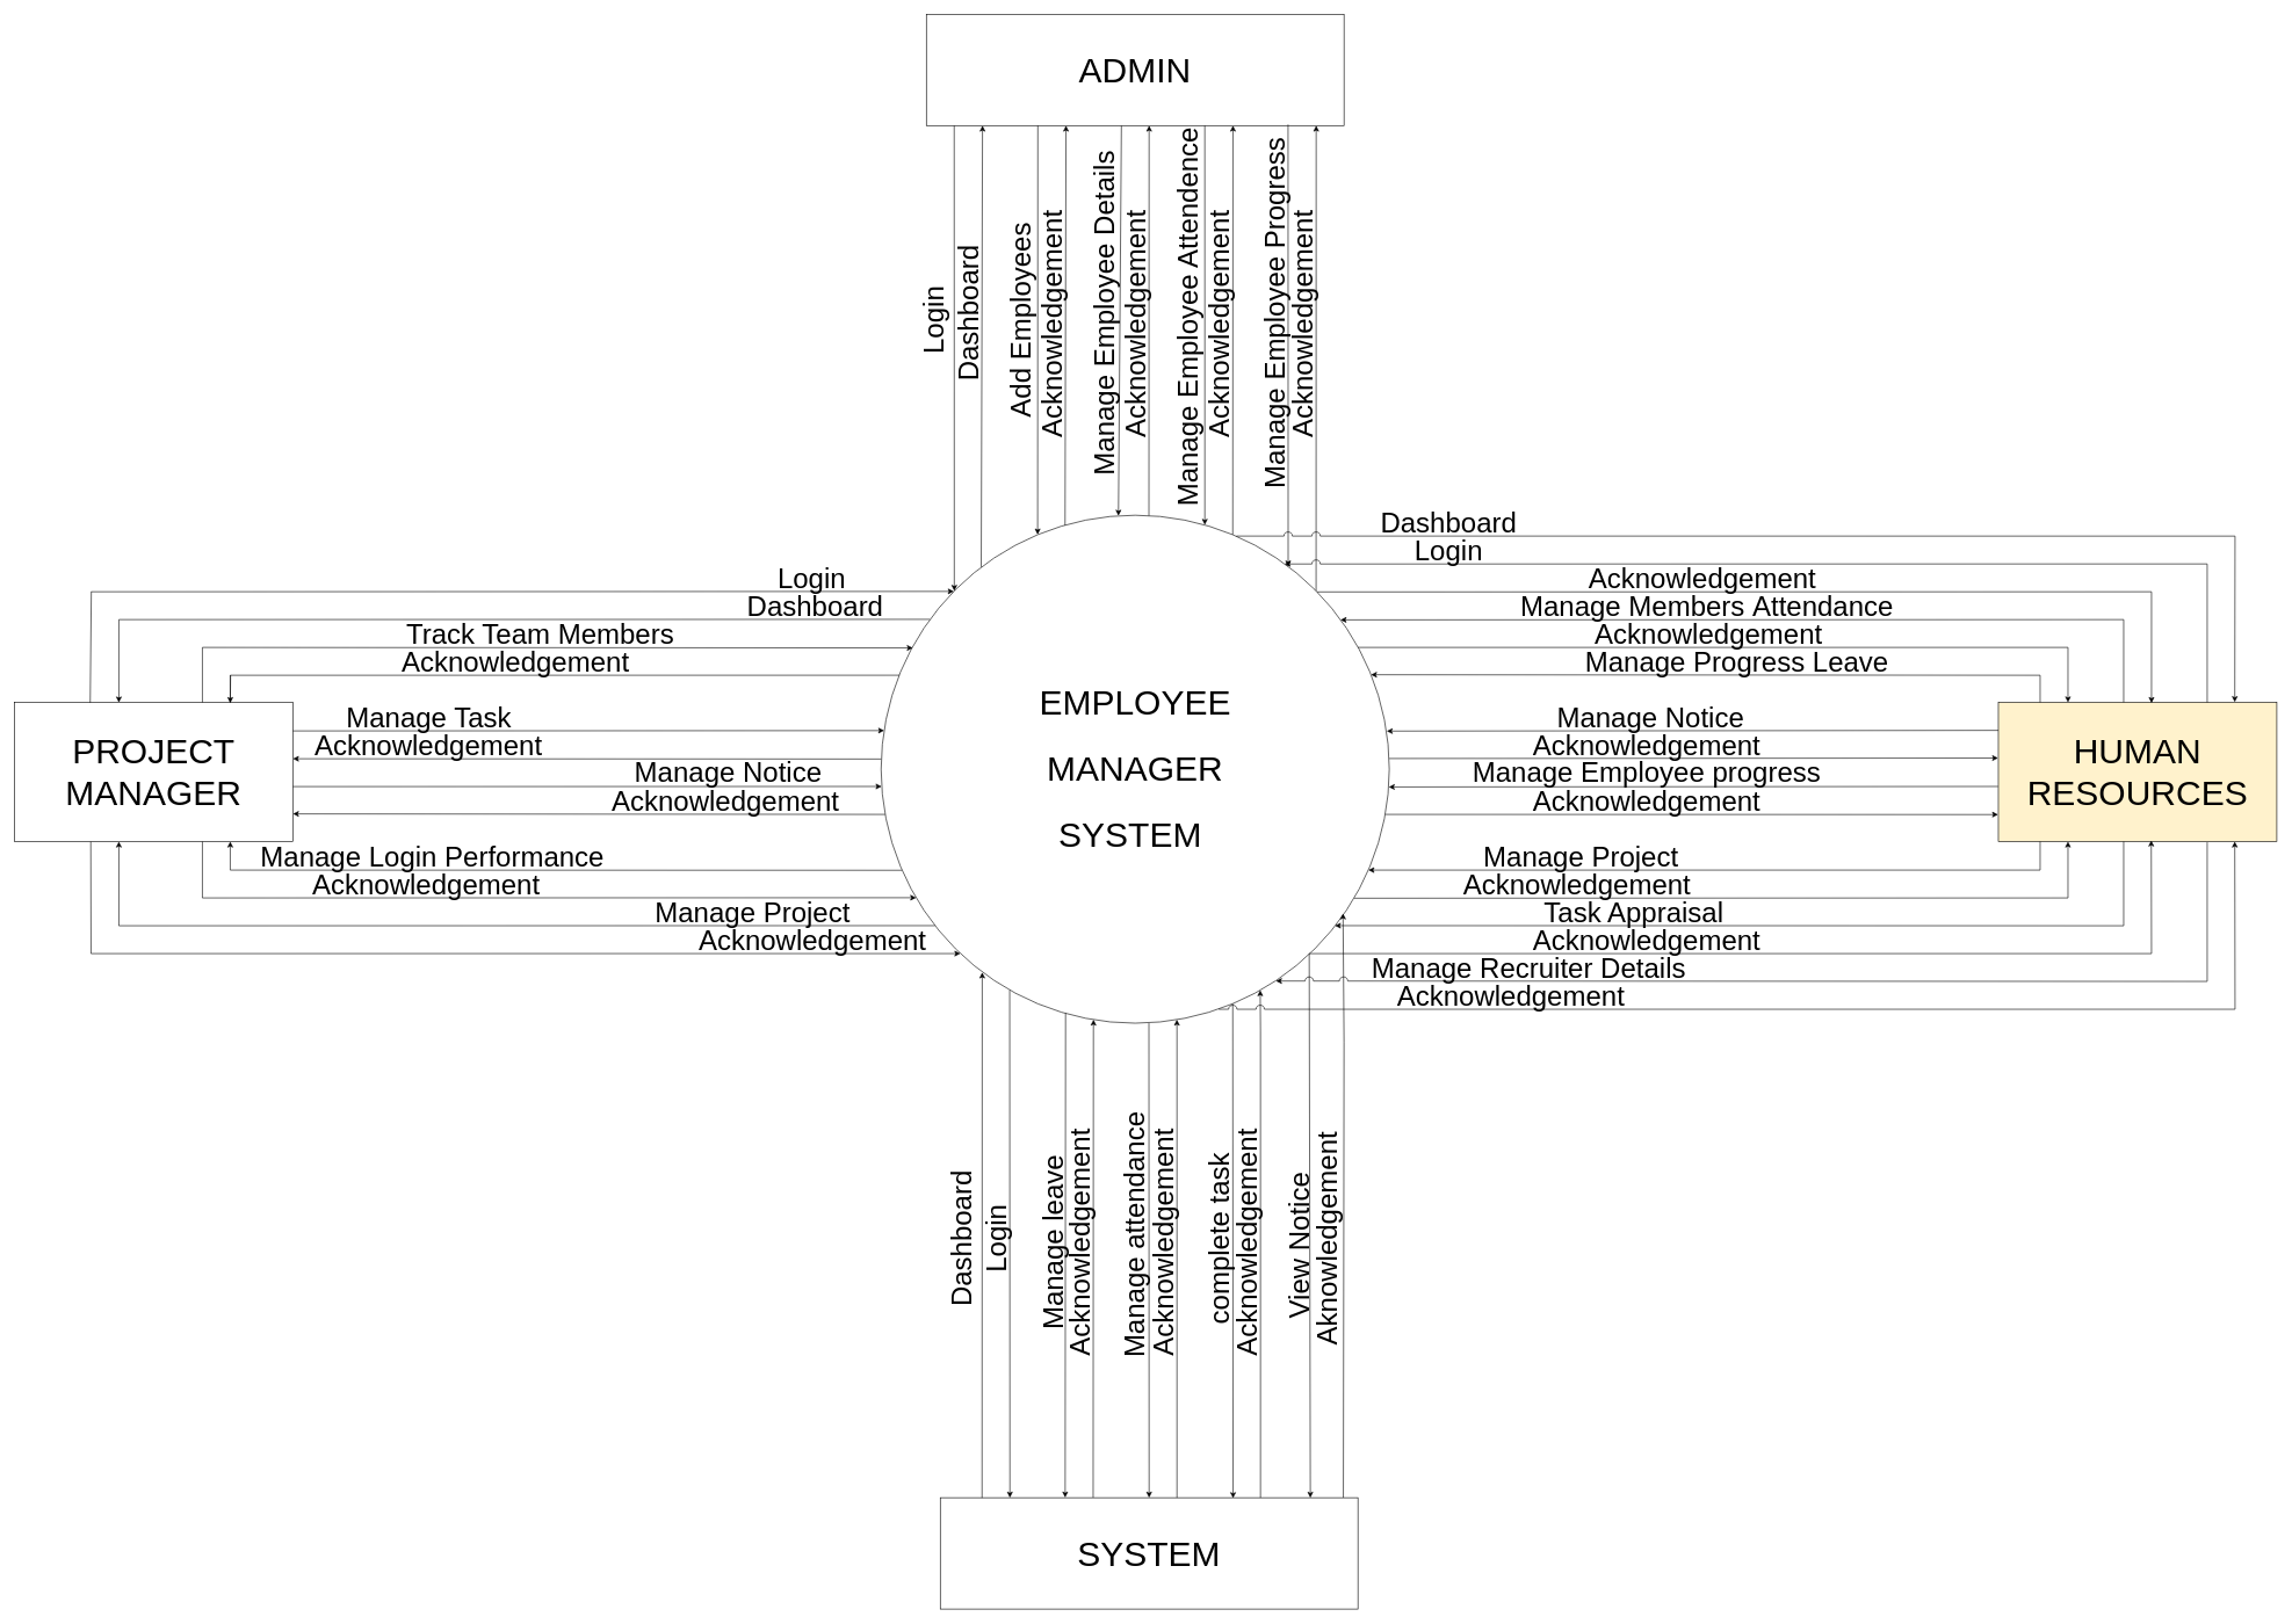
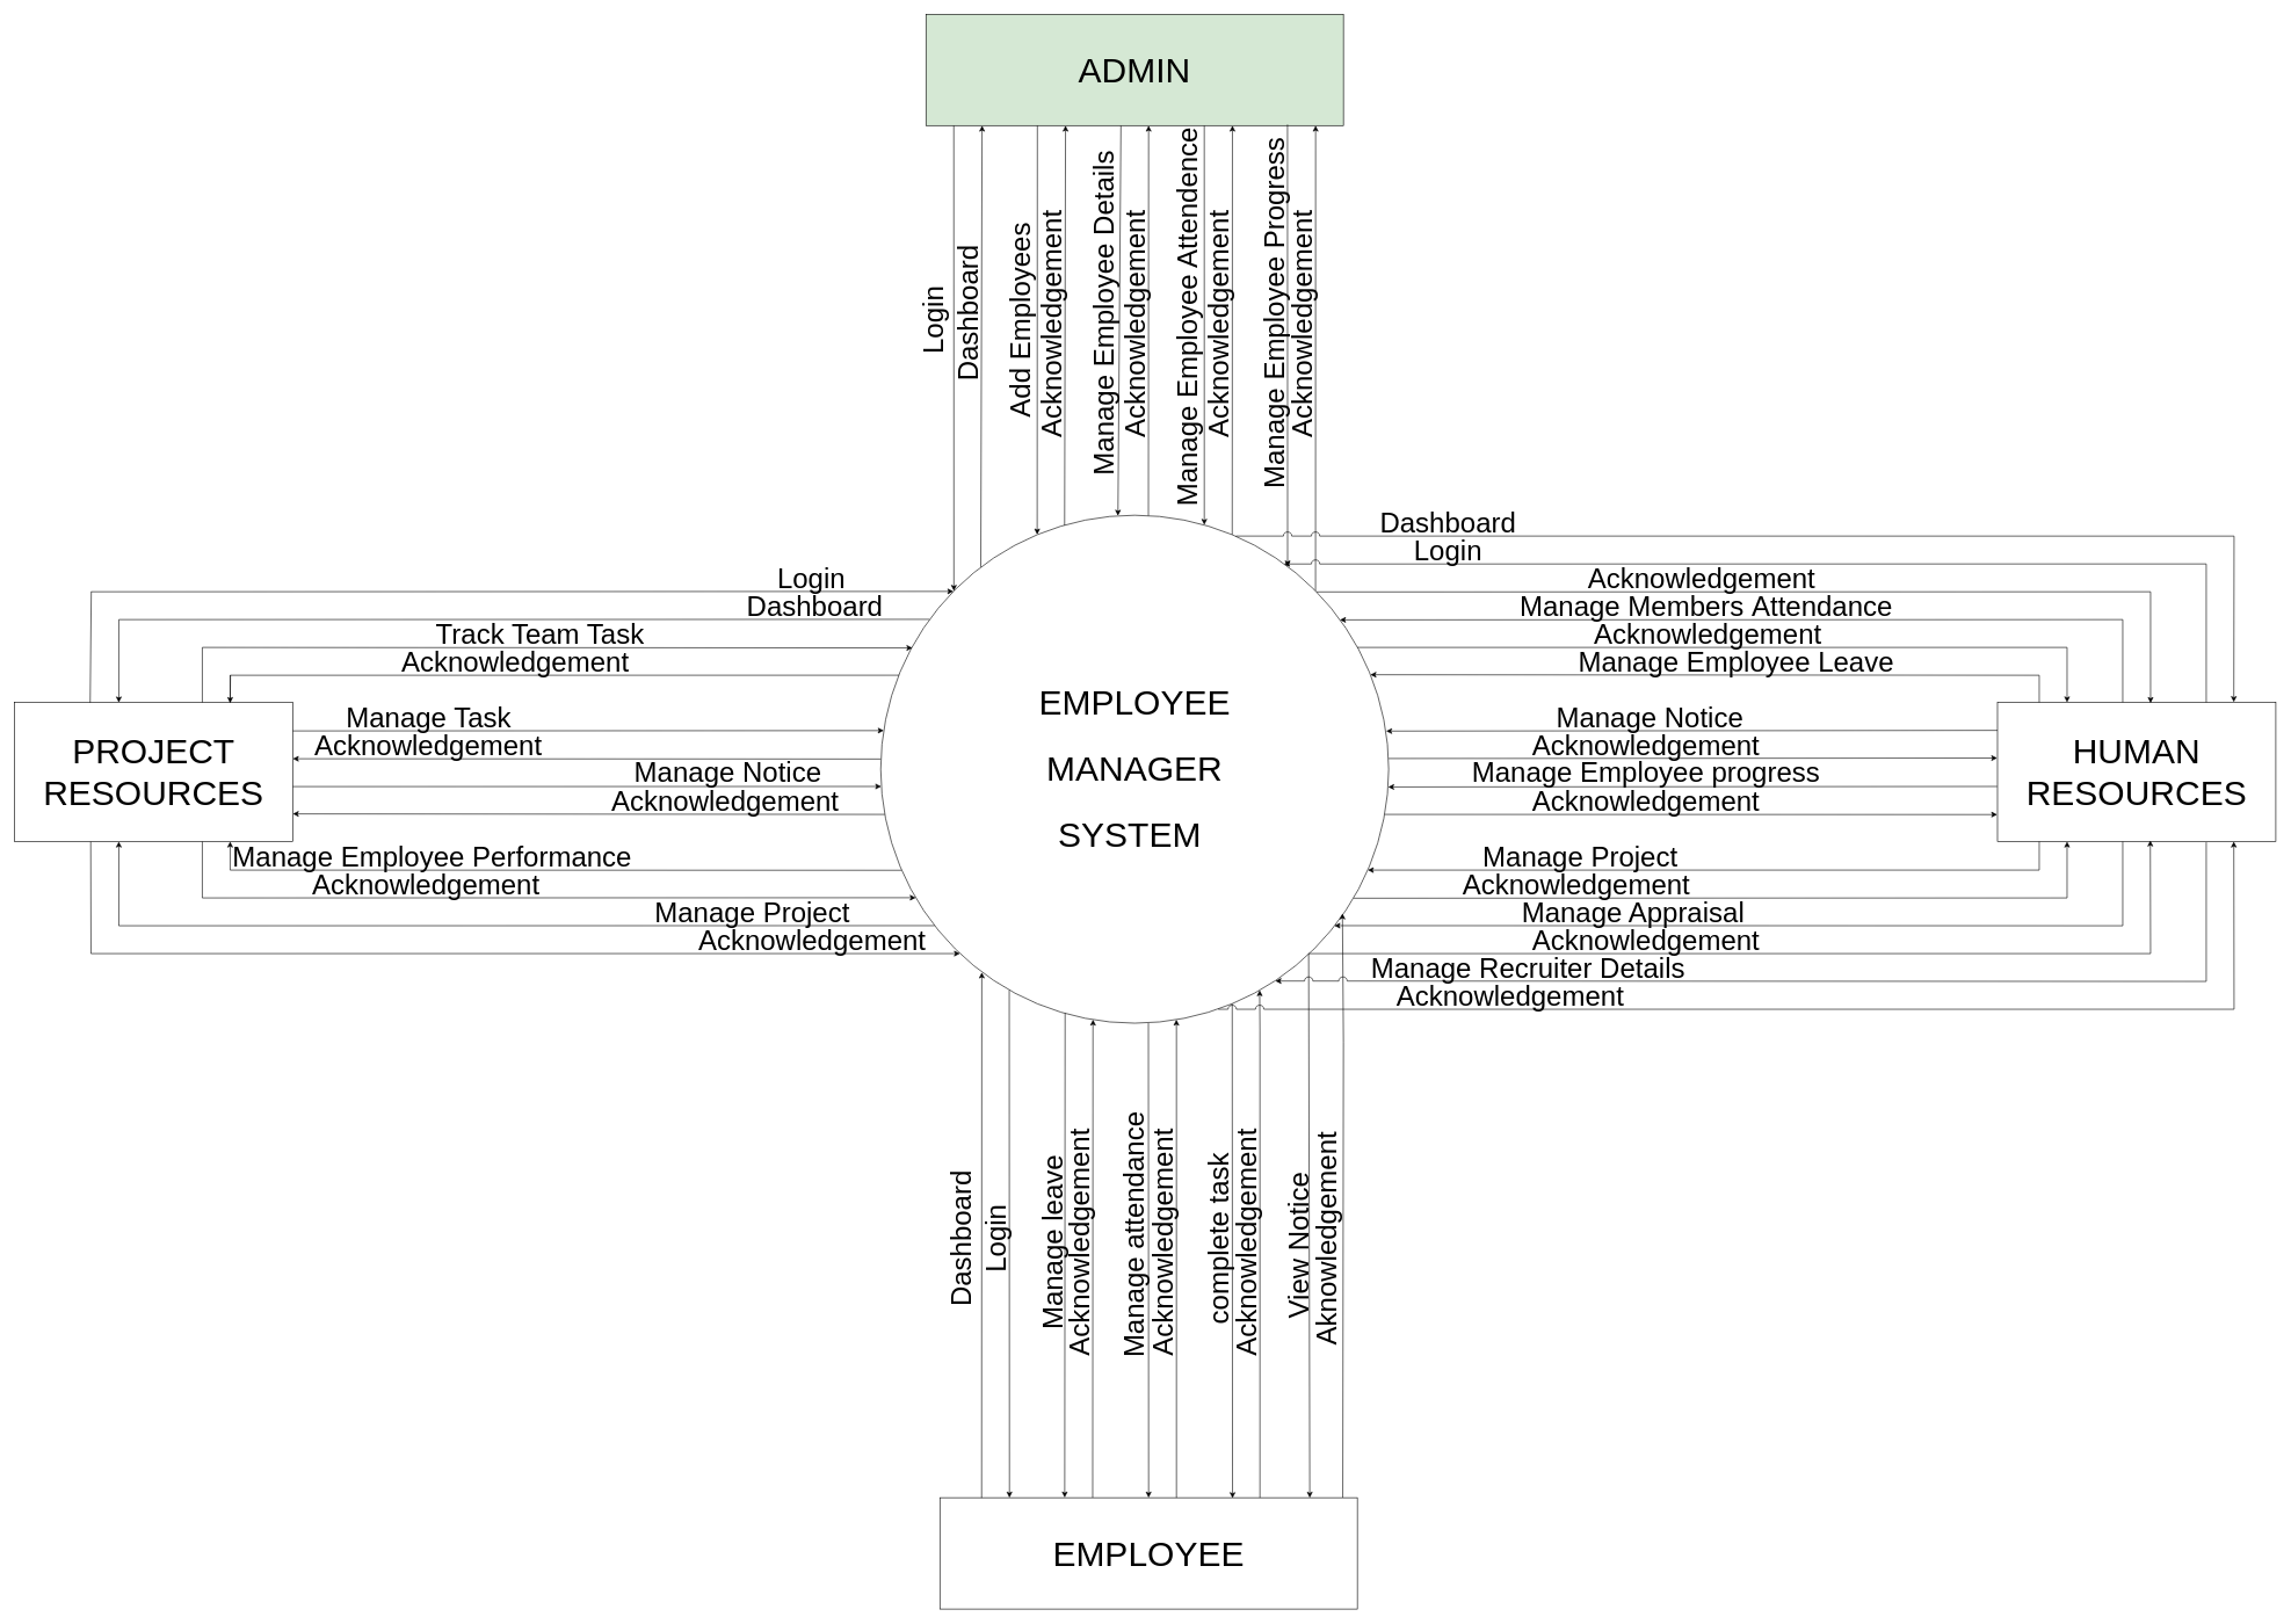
- <mxCell id="3" value="&lt;font style=&quot;font-size: 50px;&quot;&gt;ADMIN&lt;/font&gt;" style="rounded=0;whiteSpace=wrap;html=1;" parent="1" vertex="1"><mxGeometry x="1330" y="20" width="600" height="160" as="geometry" /></mxCell>
+ <mxCell id="3" value="&lt;font style=&quot;font-size: 50px;&quot;&gt;ADMIN&lt;/font&gt;" style="rounded=0;whiteSpace=wrap;html=1;fillColor=#d5e8d4;" parent="1" vertex="1"><mxGeometry x="1330" y="20" width="600" height="160" as="geometry" /></mxCell>
- <mxCell id="64" value="&lt;span style=&quot;font-size: 40px;&quot;&gt;Track Team Members&lt;/span&gt;" style="text;html=1;align=center;verticalAlign=middle;resizable=0;points=[];autosize=1;strokeColor=none;fillColor=none;" parent="1" vertex="1"><mxGeometry x="570" y="880" width="410" height="60" as="geometry" /></mxCell>
+ <mxCell id="64" value="&lt;span style=&quot;font-size: 40px;&quot;&gt;Track Team Task&lt;/span&gt;" style="text;html=1;align=center;verticalAlign=middle;resizable=0;points=[];autosize=1;strokeColor=none;fillColor=none;" parent="1" vertex="1"><mxGeometry x="570" y="880" width="410" height="60" as="geometry" /></mxCell>
- <mxCell id="102" value="&lt;span style=&quot;font-size: 40px;&quot;&gt;Manage Progress Leave&lt;/span&gt;" style="text;html=1;align=center;verticalAlign=middle;resizable=0;points=[];autosize=1;strokeColor=none;fillColor=none;" parent="1" vertex="1"><mxGeometry x="2254" y="920" width="480" height="60" as="geometry" /></mxCell>
+ <mxCell id="102" value="&lt;span style=&quot;font-size: 40px;&quot;&gt;Manage Employee Leave&lt;/span&gt;" style="text;html=1;align=center;verticalAlign=middle;resizable=0;points=[];autosize=1;strokeColor=none;fillColor=none;" parent="1" vertex="1"><mxGeometry x="2254" y="920" width="480" height="60" as="geometry" /></mxCell>
- <mxCell id="4" value="&lt;font style=&quot;font-size: 50px;&quot;&gt;PROJECT &lt;br&gt;MANAGER&lt;/font&gt;" style="rounded=0;whiteSpace=wrap;html=1;" parent="1" vertex="1"><mxGeometry x="20" y="1009" width="400" height="200" as="geometry" /></mxCell>
+ <mxCell id="4" value="&lt;font style=&quot;font-size: 50px;&quot;&gt;PROJECT &lt;br&gt;RESOURCES&lt;/font&gt;" style="rounded=0;whiteSpace=wrap;html=1;" parent="1" vertex="1"><mxGeometry x="20" y="1009" width="400" height="200" as="geometry" /></mxCell>
- <mxCell id="5" value="&lt;font style=&quot;font-size: 50px;&quot;&gt;HUMAN RESOURCES&lt;/font&gt;" style="rounded=0;whiteSpace=wrap;html=1;fillColor=#fff2cc;" parent="1" vertex="1"><mxGeometry x="2870" y="1009" width="400" height="200" as="geometry" /></mxCell>
+ <mxCell id="5" value="&lt;font style=&quot;font-size: 50px;&quot;&gt;HUMAN RESOURCES&lt;/font&gt;" style="rounded=0;whiteSpace=wrap;html=1;" parent="1" vertex="1"><mxGeometry x="2870" y="1009" width="400" height="200" as="geometry" /></mxCell>
- <mxCell id="70" value="&lt;span style=&quot;font-size: 40px;&quot;&gt;Manage Login&amp;nbsp;Performance&lt;/span&gt;" style="text;html=1;align=center;verticalAlign=middle;resizable=0;points=[];autosize=1;strokeColor=none;fillColor=none;" parent="1" vertex="1"><mxGeometry x="320" y="1200" width="600" height="60" as="geometry" /></mxCell>
+ <mxCell id="70" value="&lt;span style=&quot;font-size: 40px;&quot;&gt;Manage Employee&amp;nbsp;Performance&lt;/span&gt;" style="text;html=1;align=center;verticalAlign=middle;resizable=0;points=[];autosize=1;strokeColor=none;fillColor=none;" parent="1" vertex="1"><mxGeometry x="320" y="1200" width="600" height="60" as="geometry" /></mxCell>
- <mxCell id="106" value="&lt;span style=&quot;font-size: 40px;&quot;&gt;Task Appraisal&lt;/span&gt;" style="text;html=1;align=center;verticalAlign=middle;resizable=0;points=[];autosize=1;strokeColor=none;fillColor=none;" parent="1" vertex="1"><mxGeometry x="2171" y="1280" width="350" height="60" as="geometry" /></mxCell>
+ <mxCell id="106" value="&lt;span style=&quot;font-size: 40px;&quot;&gt;Manage Appraisal&lt;/span&gt;" style="text;html=1;align=center;verticalAlign=middle;resizable=0;points=[];autosize=1;strokeColor=none;fillColor=none;" parent="1" vertex="1"><mxGeometry x="2171" y="1280" width="350" height="60" as="geometry" /></mxCell>
- <mxCell id="16" value="&lt;font style=&quot;font-size: 50px;&quot;&gt;SYSTEM&lt;/font&gt;" style="rounded=0;whiteSpace=wrap;html=1;" parent="1" vertex="1"><mxGeometry x="1350" y="2152" width="600" height="160" as="geometry" /></mxCell>
+ <mxCell id="16" value="&lt;font style=&quot;font-size: 50px;&quot;&gt;EMPLOYEE&lt;/font&gt;" style="rounded=0;whiteSpace=wrap;html=1;" parent="1" vertex="1"><mxGeometry x="1350" y="2152" width="600" height="160" as="geometry" /></mxCell>
